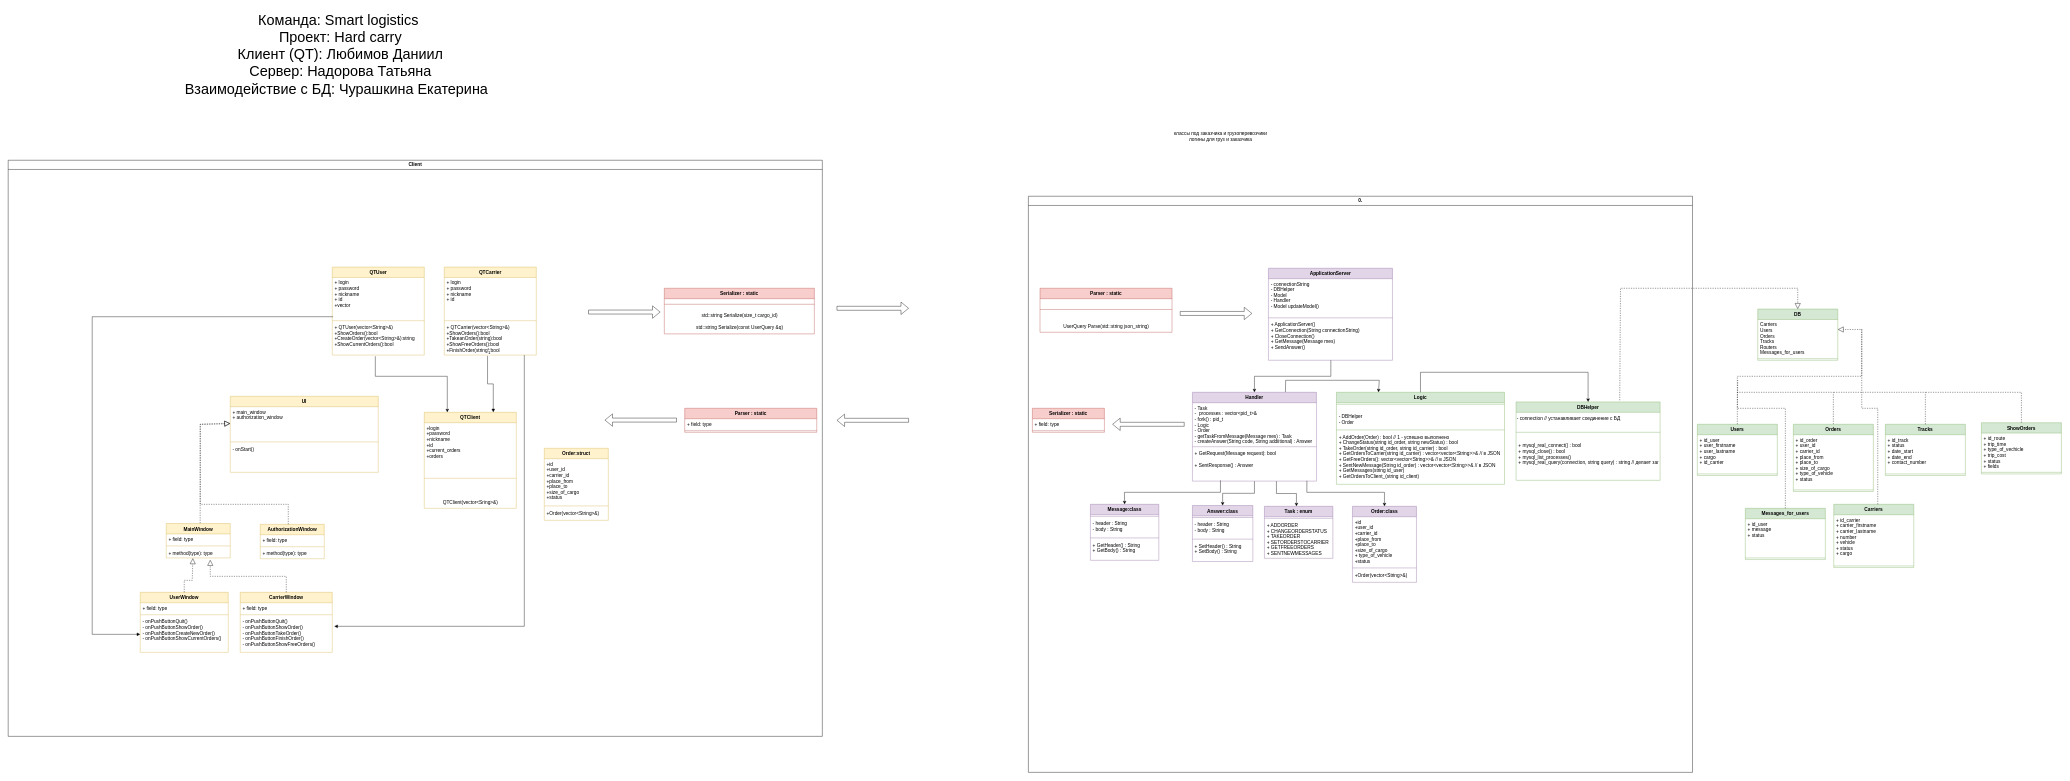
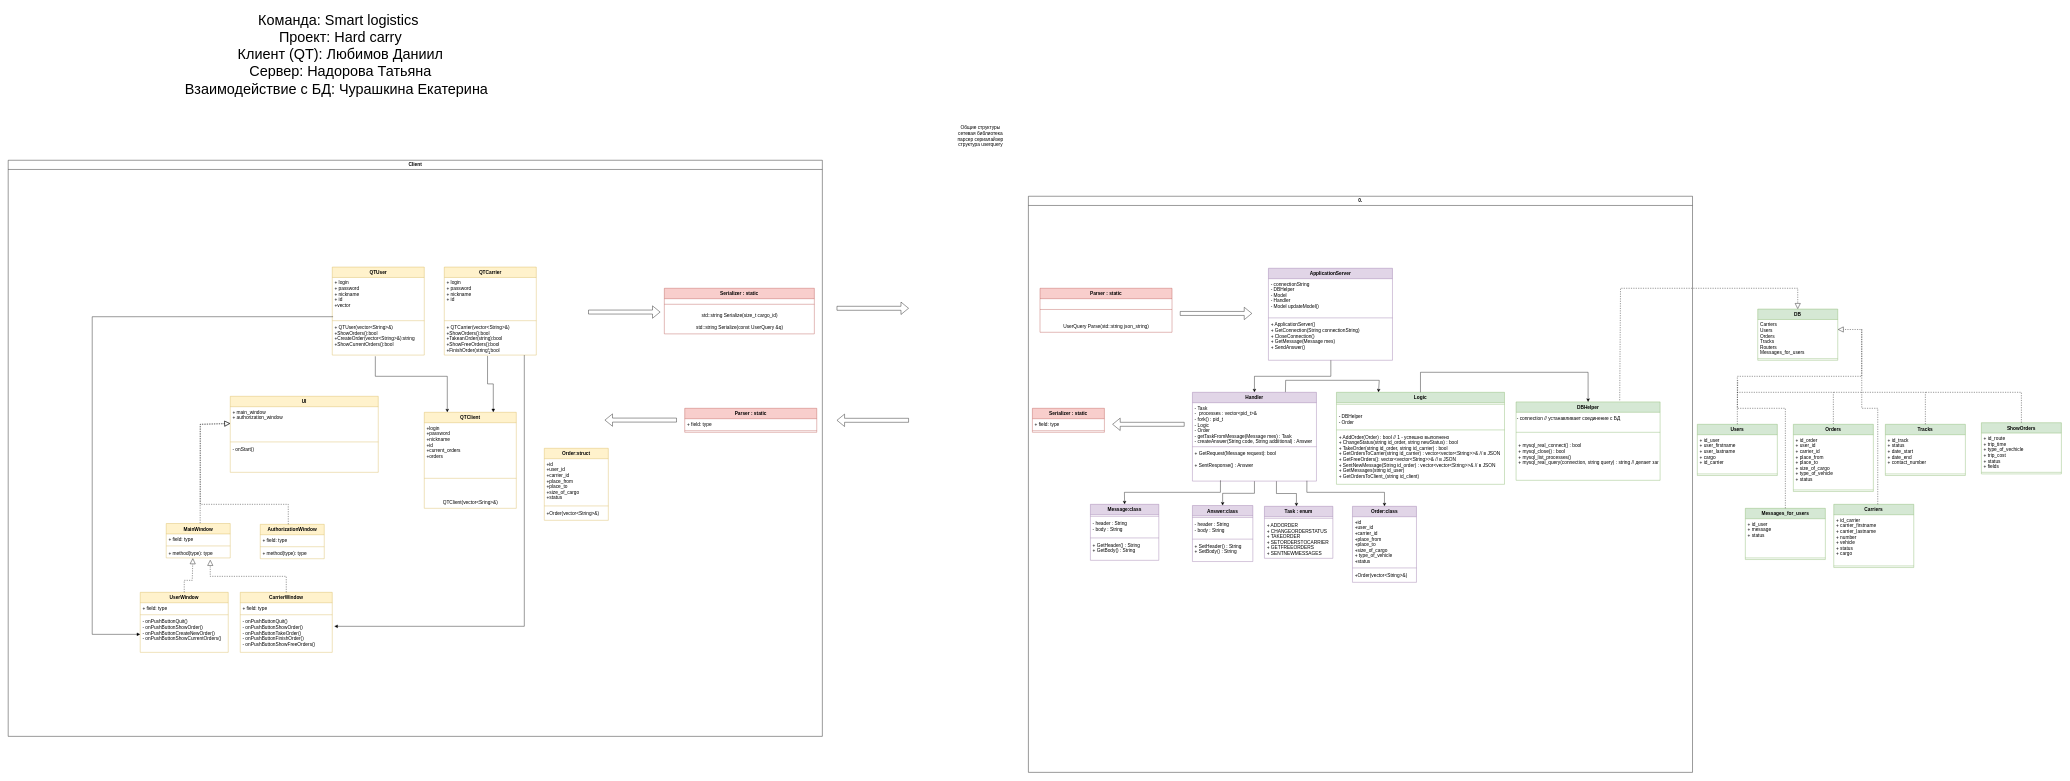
+ <mxCell id="69" value="Общие структуры&lt;br&gt;сетевая библиотека&lt;br&gt;парсер сериалайзер&lt;br&gt;структура userquery" style="text;html=1;align=center;verticalAlign=middle;resizable=0;points=[];autosize=1;strokeColor=none;fillColor=none;" parent="1" vertex="1"><mxGeometry x="2380" y="305" width="140" height="70" as="geometry" /></mxCell>
- <mxCell id="70" value="классы под заказчика и грузоперевозчики&lt;br&gt;логины для груз и заказчика&lt;br&gt;" style="text;html=1;align=center;verticalAlign=middle;resizable=0;points=[];autosize=1;strokeColor=none;fillColor=none;" parent="1" vertex="1"><mxGeometry x="2920" y="320" width="260" height="40" as="geometry" /></mxCell>
